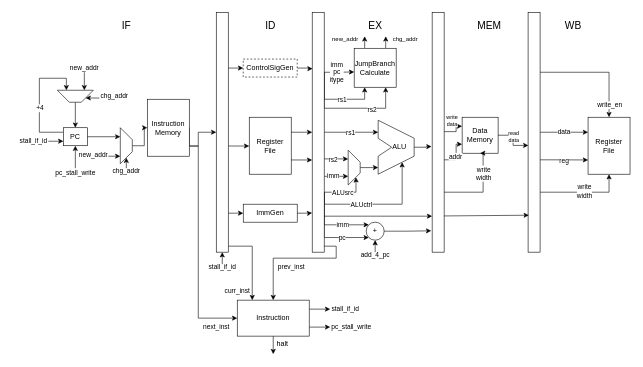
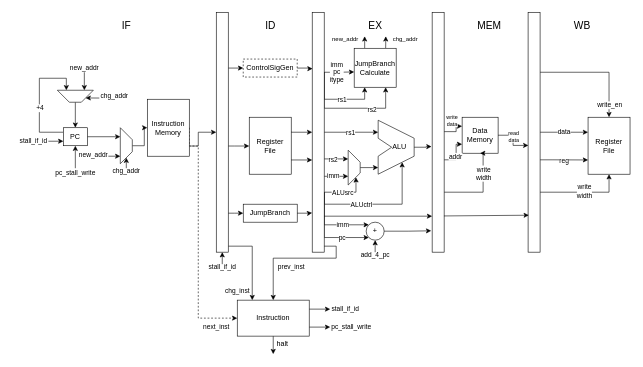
- <mxCell id="105" value="&lt;font style=&quot;font-size: 17px;&quot;&gt;WB&lt;/font&gt;" style="text;html=1;align=center;verticalAlign=middle;resizable=0;points=[];autosize=1;strokeColor=none;fillColor=none;" parent="1" vertex="1"><mxGeometry x="930" y="28" width="50" height="30" as="geometry" /></mxCell>
+ <mxCell id="105" value="&lt;font style=&quot;font-size: 17px;&quot;&gt;WB&lt;/font&gt;" style="text;html=1;align=center;verticalAlign=middle;resizable=0;points=[];autosize=1;strokeColor=none;fillColor=none;" parent="1" vertex="1"><mxGeometry x="945" y="28" width="50" height="30" as="geometry" /></mxCell>
- <mxCell id="24" value="ImmGen" style="rounded=0;whiteSpace=wrap;html=1;" parent="1" vertex="1"><mxGeometry x="405" y="340" width="90" height="30" as="geometry" /></mxCell>
+ <mxCell id="24" value="JumpBranch" style="rounded=0;whiteSpace=wrap;html=1;" parent="1" vertex="1"><mxGeometry x="405" y="340" width="90" height="30" as="geometry" /></mxCell>
- <mxCell id="19" style="edgeStyle=orthogonalEdgeStyle;rounded=0;orthogonalLoop=1;jettySize=auto;html=1;exitX=1;exitY=0.5;exitDx=0;exitDy=0;entryX=0;entryY=0.5;entryDx=0;entryDy=0;" parent="1" source="20" target="86" edge="1"><mxGeometry relative="1" as="geometry"><Array as="points"><mxPoint x="330" y="243" /><mxPoint x="330" y="530" /></Array></mxGeometry></mxCell>
+ <mxCell id="19" style="edgeStyle=orthogonalEdgeStyle;rounded=0;orthogonalLoop=1;jettySize=auto;html=1;exitX=1;exitY=0.5;exitDx=0;exitDy=0;entryX=0;entryY=0.5;entryDx=0;entryDy=0;dashed=1;" parent="1" source="20" target="86" edge="1"><mxGeometry relative="1" as="geometry"><Array as="points"><mxPoint x="330" y="243" /><mxPoint x="330" y="530" /></Array></mxGeometry></mxCell>
- <mxCell id="89" value="&lt;font style=&quot;font-size: 11px;&quot;&gt;curr_inst&lt;/font&gt;" style="text;html=1;align=center;verticalAlign=middle;resizable=0;points=[];autosize=1;strokeColor=none;fillColor=none;" parent="1" vertex="1"><mxGeometry x="360" y="470" width="70" height="30" as="geometry" /></mxCell>
+ <mxCell id="89" value="&lt;font style=&quot;font-size: 11px;&quot;&gt;chg_inst&lt;/font&gt;" style="text;html=1;align=center;verticalAlign=middle;resizable=0;points=[];autosize=1;strokeColor=none;fillColor=none;" parent="1" vertex="1"><mxGeometry x="360" y="470" width="70" height="30" as="geometry" /></mxCell>
